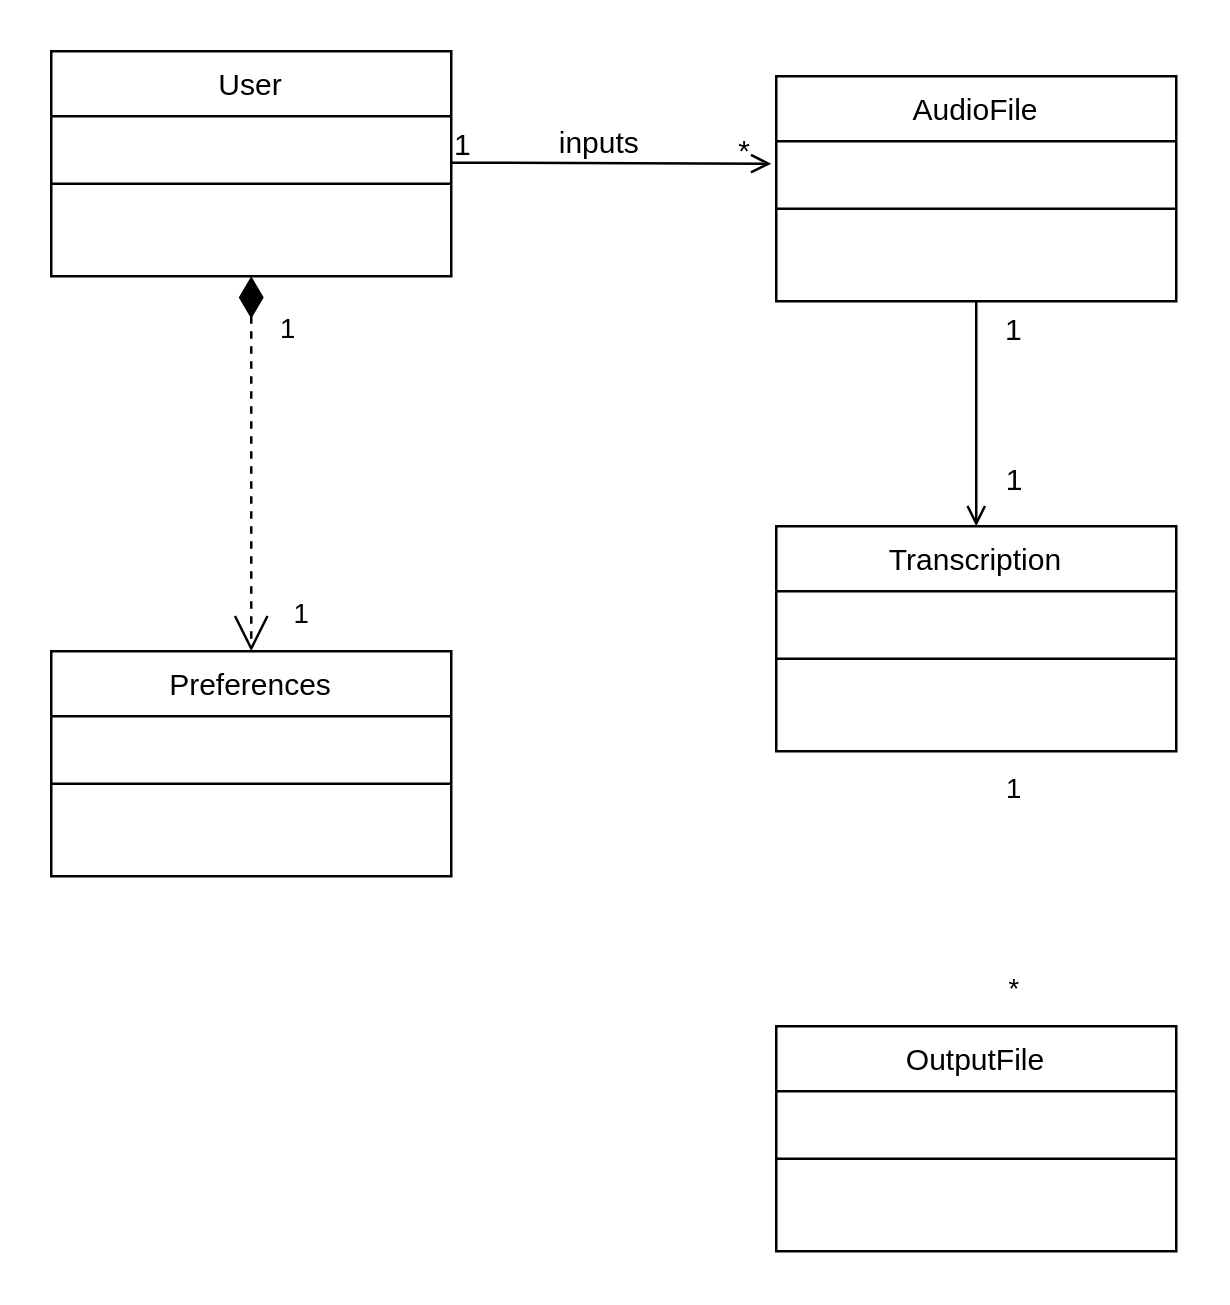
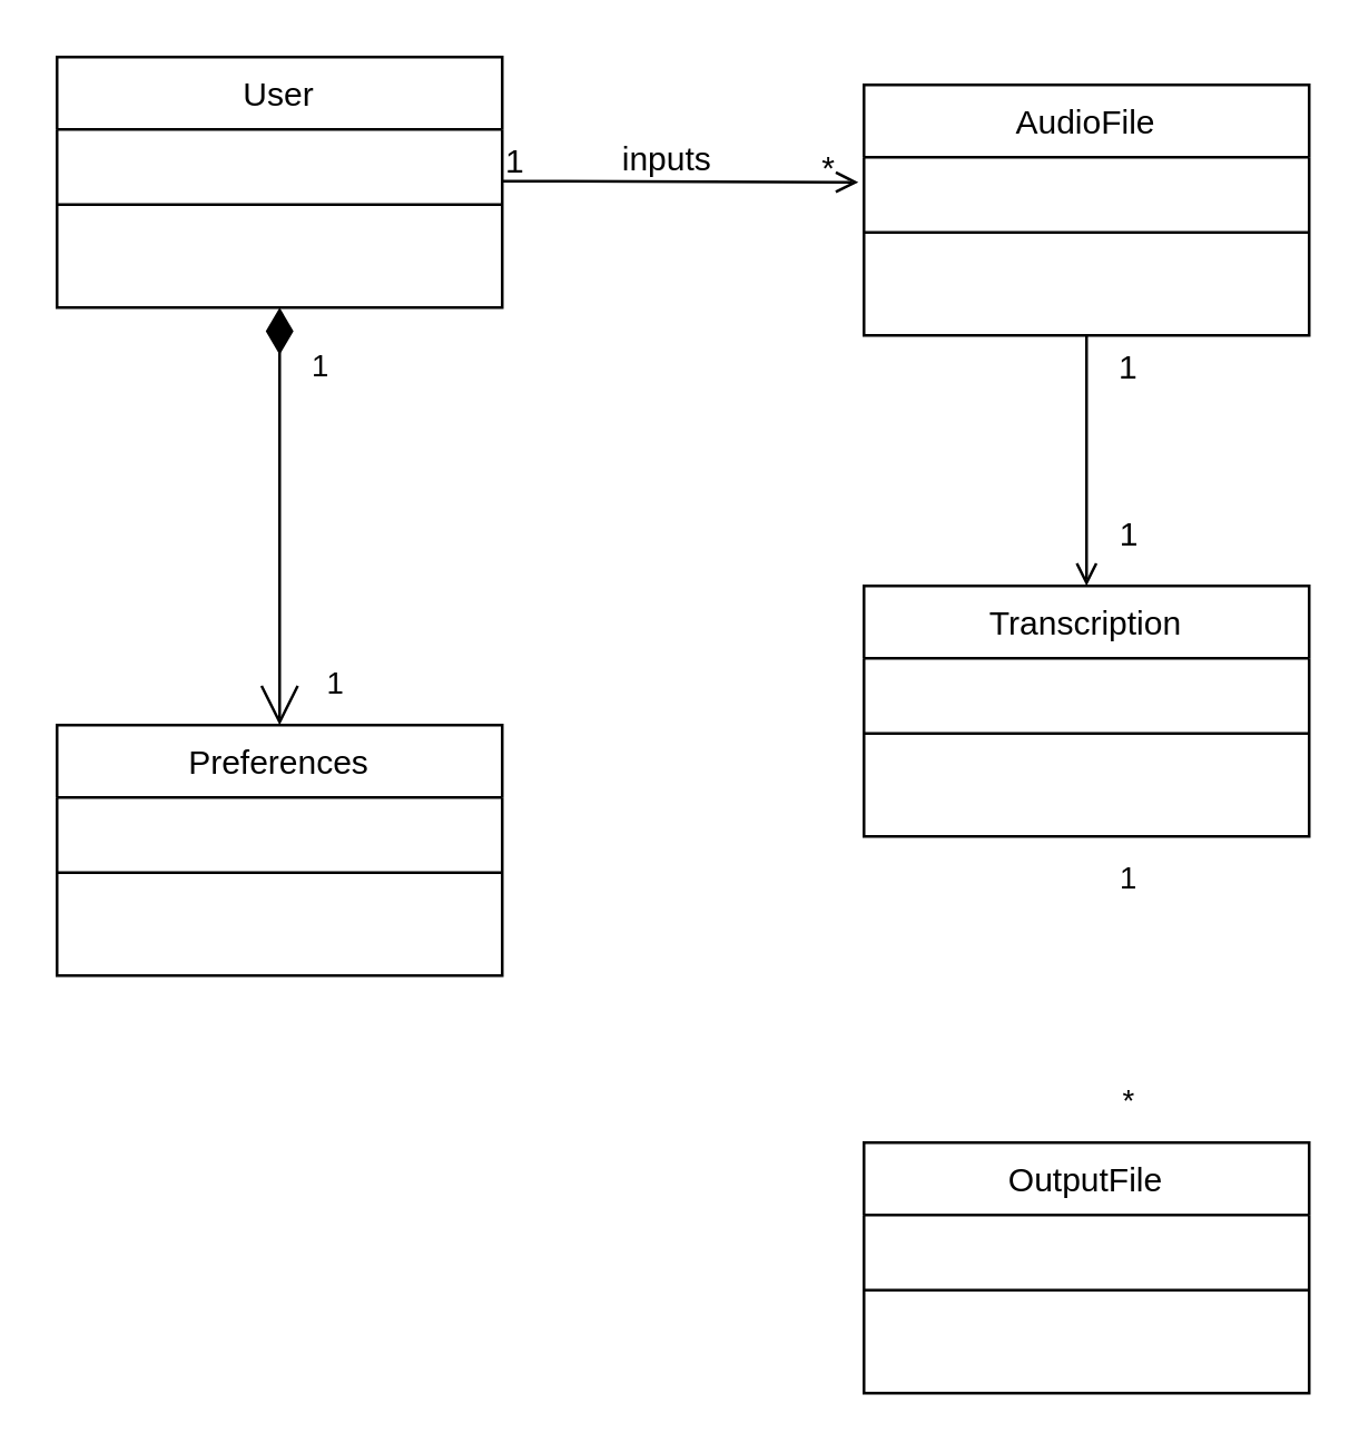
- <mxCell id="14" value="1" style="endArrow=open;html=1;endSize=12;startArrow=diamondThin;startSize=14;startFill=1;edgeStyle=orthogonalEdgeStyle;align=left;verticalAlign=bottom;rounded=0;exitX=0.5;exitY=1;exitDx=0;exitDy=0;entryX=0.5;entryY=0;entryDx=0;entryDy=0;dashed=1;" edge="1" parent="1" source="8" target="2"><mxGeometry x="-0.594" y="10" relative="1" as="geometry"><mxPoint x="0" y="220" as="sourcePoint" /><mxPoint x="160" y="220" as="targetPoint" /><mxPoint as="offset" /></mxGeometry></mxCell>
+ <mxCell id="14" value="1" style="endArrow=open;html=1;endSize=12;startArrow=diamondThin;startSize=14;startFill=1;edgeStyle=orthogonalEdgeStyle;align=left;verticalAlign=bottom;rounded=0;exitX=0.5;exitY=1;exitDx=0;exitDy=0;entryX=0.5;entryY=0;entryDx=0;entryDy=0;" edge="1" parent="1" source="8" target="2"><mxGeometry x="-0.594" y="10" relative="1" as="geometry"><mxPoint x="0" y="220" as="sourcePoint" /><mxPoint x="160" y="220" as="targetPoint" /><mxPoint as="offset" /></mxGeometry></mxCell>
